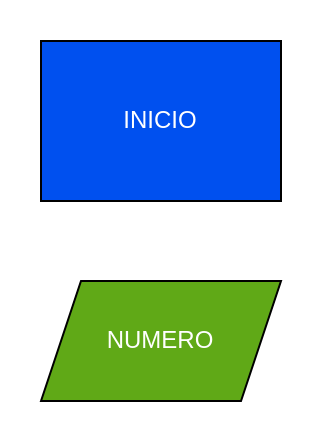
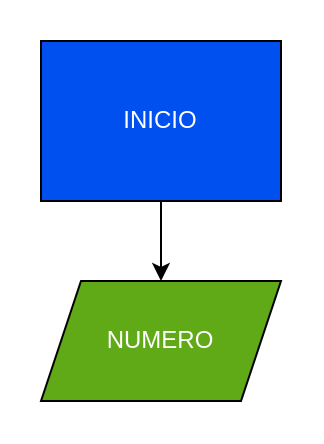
+ <mxCell id="2" value="" style="edgeStyle=none;html=1;fontColor=#FF99FF;" edge="1" parent="1" source="3" target="4"><mxGeometry relative="1" as="geometry" /></mxCell>
